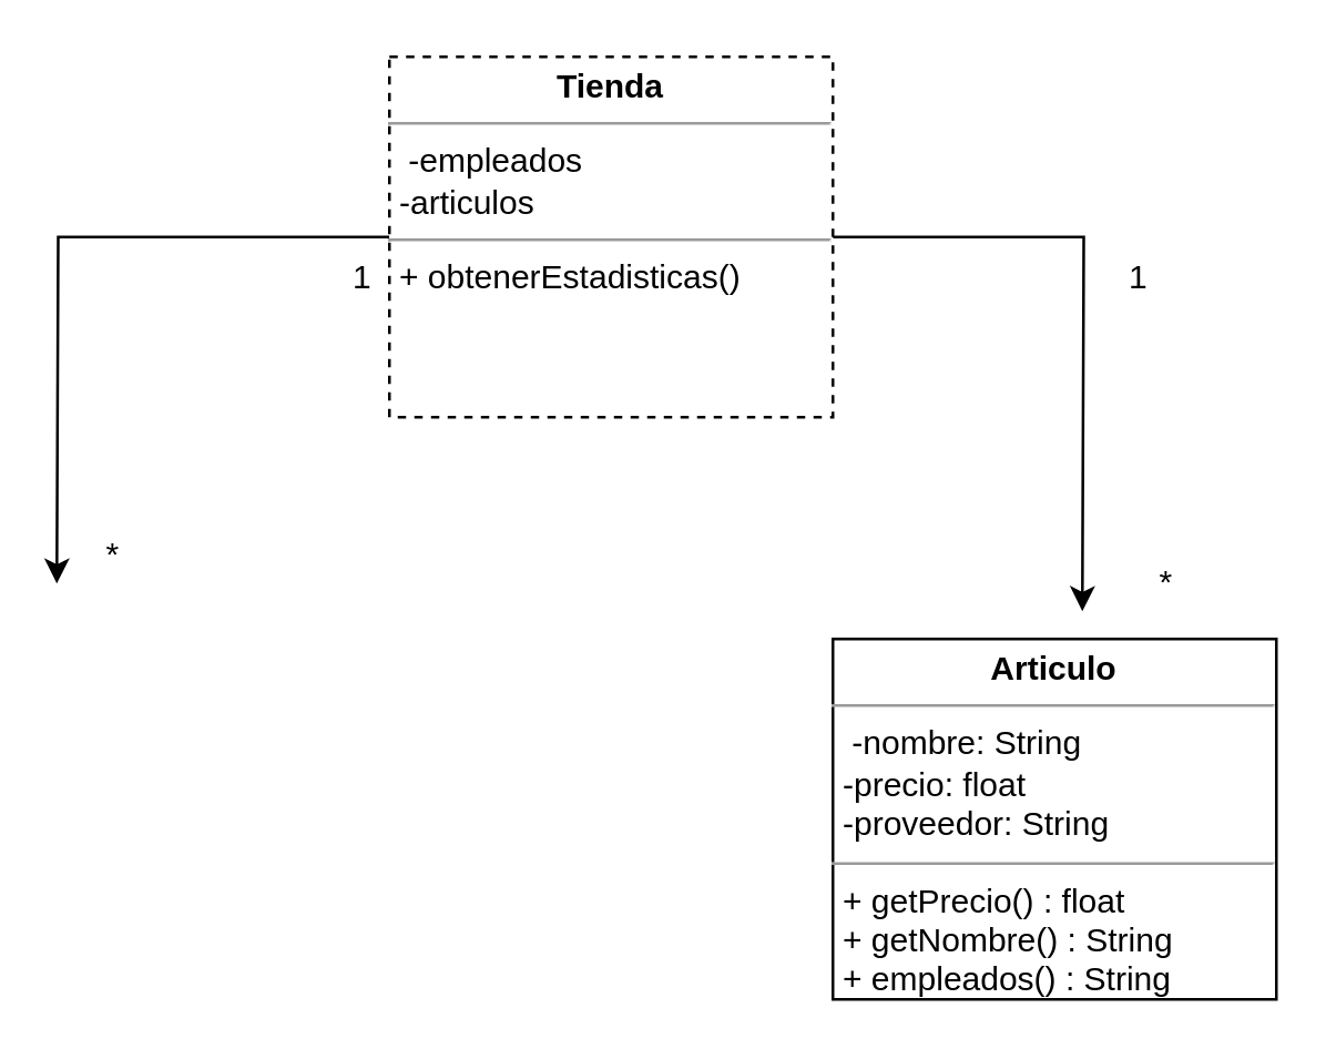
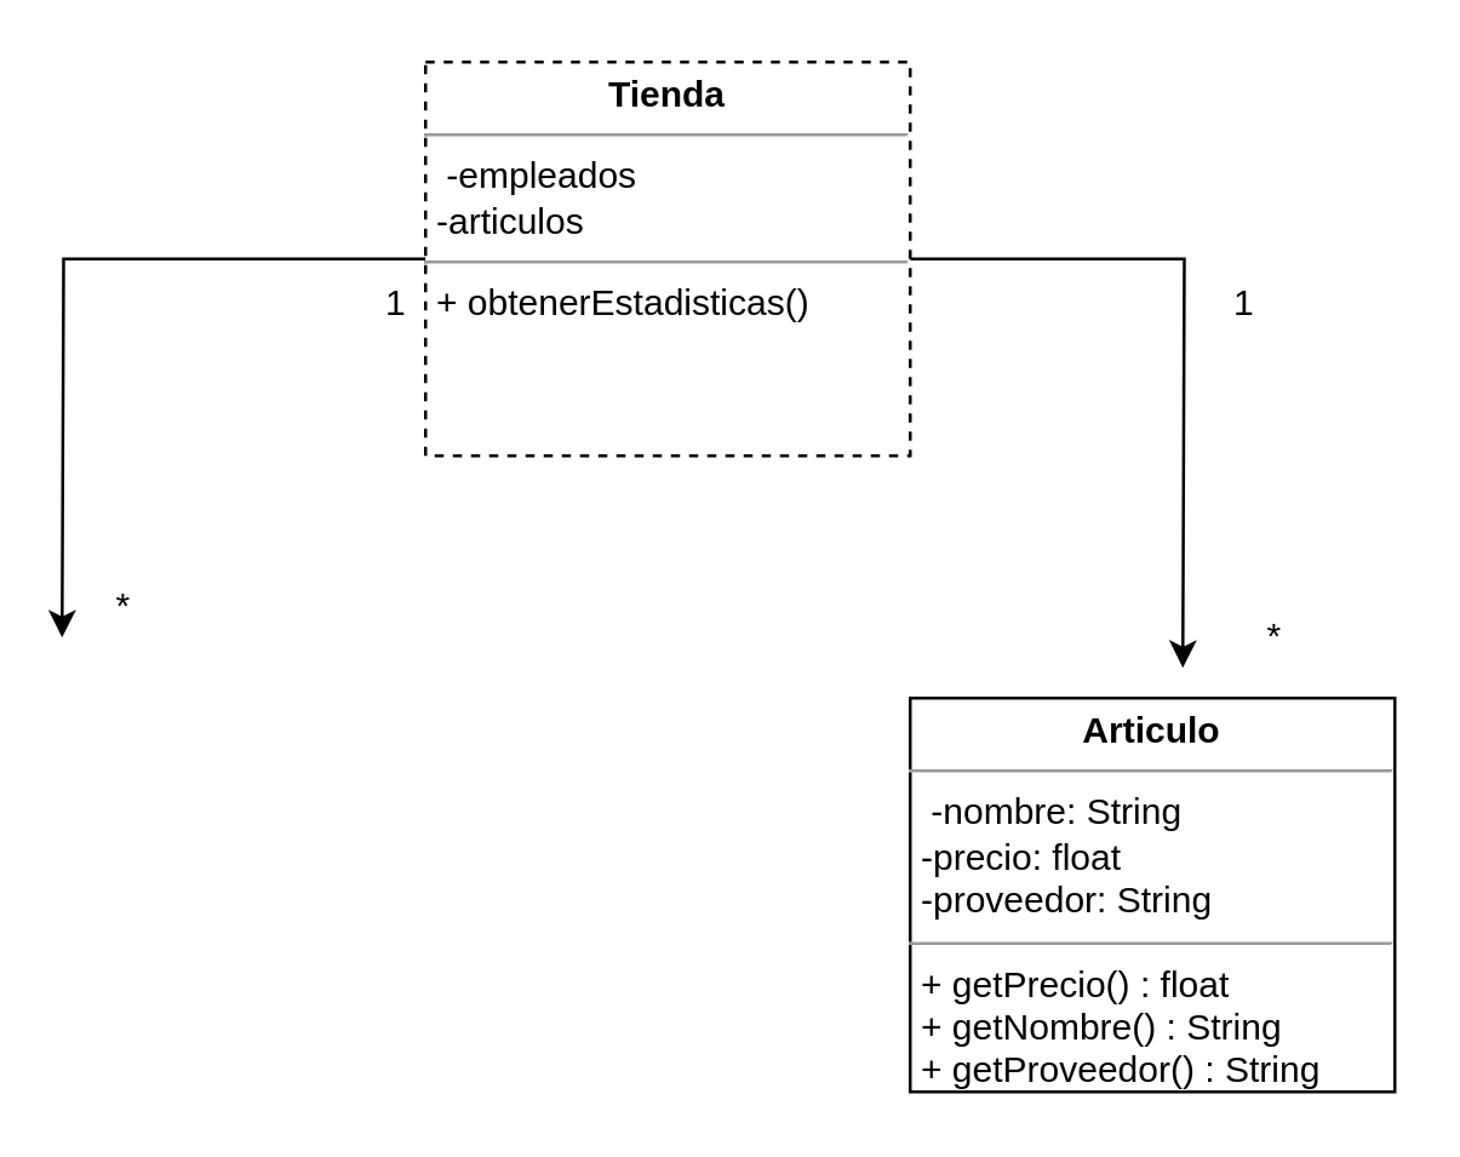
- <mxCell id="5" value="&lt;p style=&quot;margin: 0px ; margin-top: 4px ; text-align: center&quot;&gt;&lt;b&gt;Articulo&lt;/b&gt;&lt;/p&gt;&lt;hr size=&quot;1&quot;&gt;&lt;p style=&quot;margin: 0px ; margin-left: 4px&quot;&gt;&lt;span&gt;&amp;nbsp;-nombre: String&lt;/span&gt;&lt;br&gt;&lt;/p&gt;&lt;p style=&quot;margin: 0px ; margin-left: 4px&quot;&gt;&lt;span&gt;-precio: float&lt;/span&gt;&lt;/p&gt;&lt;p style=&quot;margin: 0px ; margin-left: 4px&quot;&gt;&lt;span&gt;-proveedor: String&lt;/span&gt;&lt;/p&gt;&lt;hr size=&quot;1&quot;&gt;&lt;p style=&quot;margin: 0px ; margin-left: 4px&quot;&gt;+ getPrecio() : float&lt;/p&gt;&lt;p style=&quot;margin: 0px ; margin-left: 4px&quot;&gt;+ getNombre() : String&lt;br&gt;&lt;/p&gt;&lt;p style=&quot;margin: 0px ; margin-left: 4px&quot;&gt;+ empleados() : String&lt;br&gt;&lt;/p&gt;" style="verticalAlign=top;align=left;overflow=fill;fontSize=12;fontFamily=Helvetica;html=1;" vertex="1" parent="1"><mxGeometry x="300" y="230" width="160" height="130" as="geometry" /></mxCell>
+ <mxCell id="5" value="&lt;p style=&quot;margin: 0px ; margin-top: 4px ; text-align: center&quot;&gt;&lt;b&gt;Articulo&lt;/b&gt;&lt;/p&gt;&lt;hr size=&quot;1&quot;&gt;&lt;p style=&quot;margin: 0px ; margin-left: 4px&quot;&gt;&lt;span&gt;&amp;nbsp;-nombre: String&lt;/span&gt;&lt;br&gt;&lt;/p&gt;&lt;p style=&quot;margin: 0px ; margin-left: 4px&quot;&gt;&lt;span&gt;-precio: float&lt;/span&gt;&lt;/p&gt;&lt;p style=&quot;margin: 0px ; margin-left: 4px&quot;&gt;&lt;span&gt;-proveedor: String&lt;/span&gt;&lt;/p&gt;&lt;hr size=&quot;1&quot;&gt;&lt;p style=&quot;margin: 0px ; margin-left: 4px&quot;&gt;+ getPrecio() : float&lt;/p&gt;&lt;p style=&quot;margin: 0px ; margin-left: 4px&quot;&gt;+ getNombre() : String&lt;br&gt;&lt;/p&gt;&lt;p style=&quot;margin: 0px ; margin-left: 4px&quot;&gt;+ getProveedor() : String&lt;br&gt;&lt;/p&gt;" style="verticalAlign=top;align=left;overflow=fill;fontSize=12;fontFamily=Helvetica;html=1;" vertex="1" parent="1"><mxGeometry x="300" y="230" width="160" height="130" as="geometry" /></mxCell>
